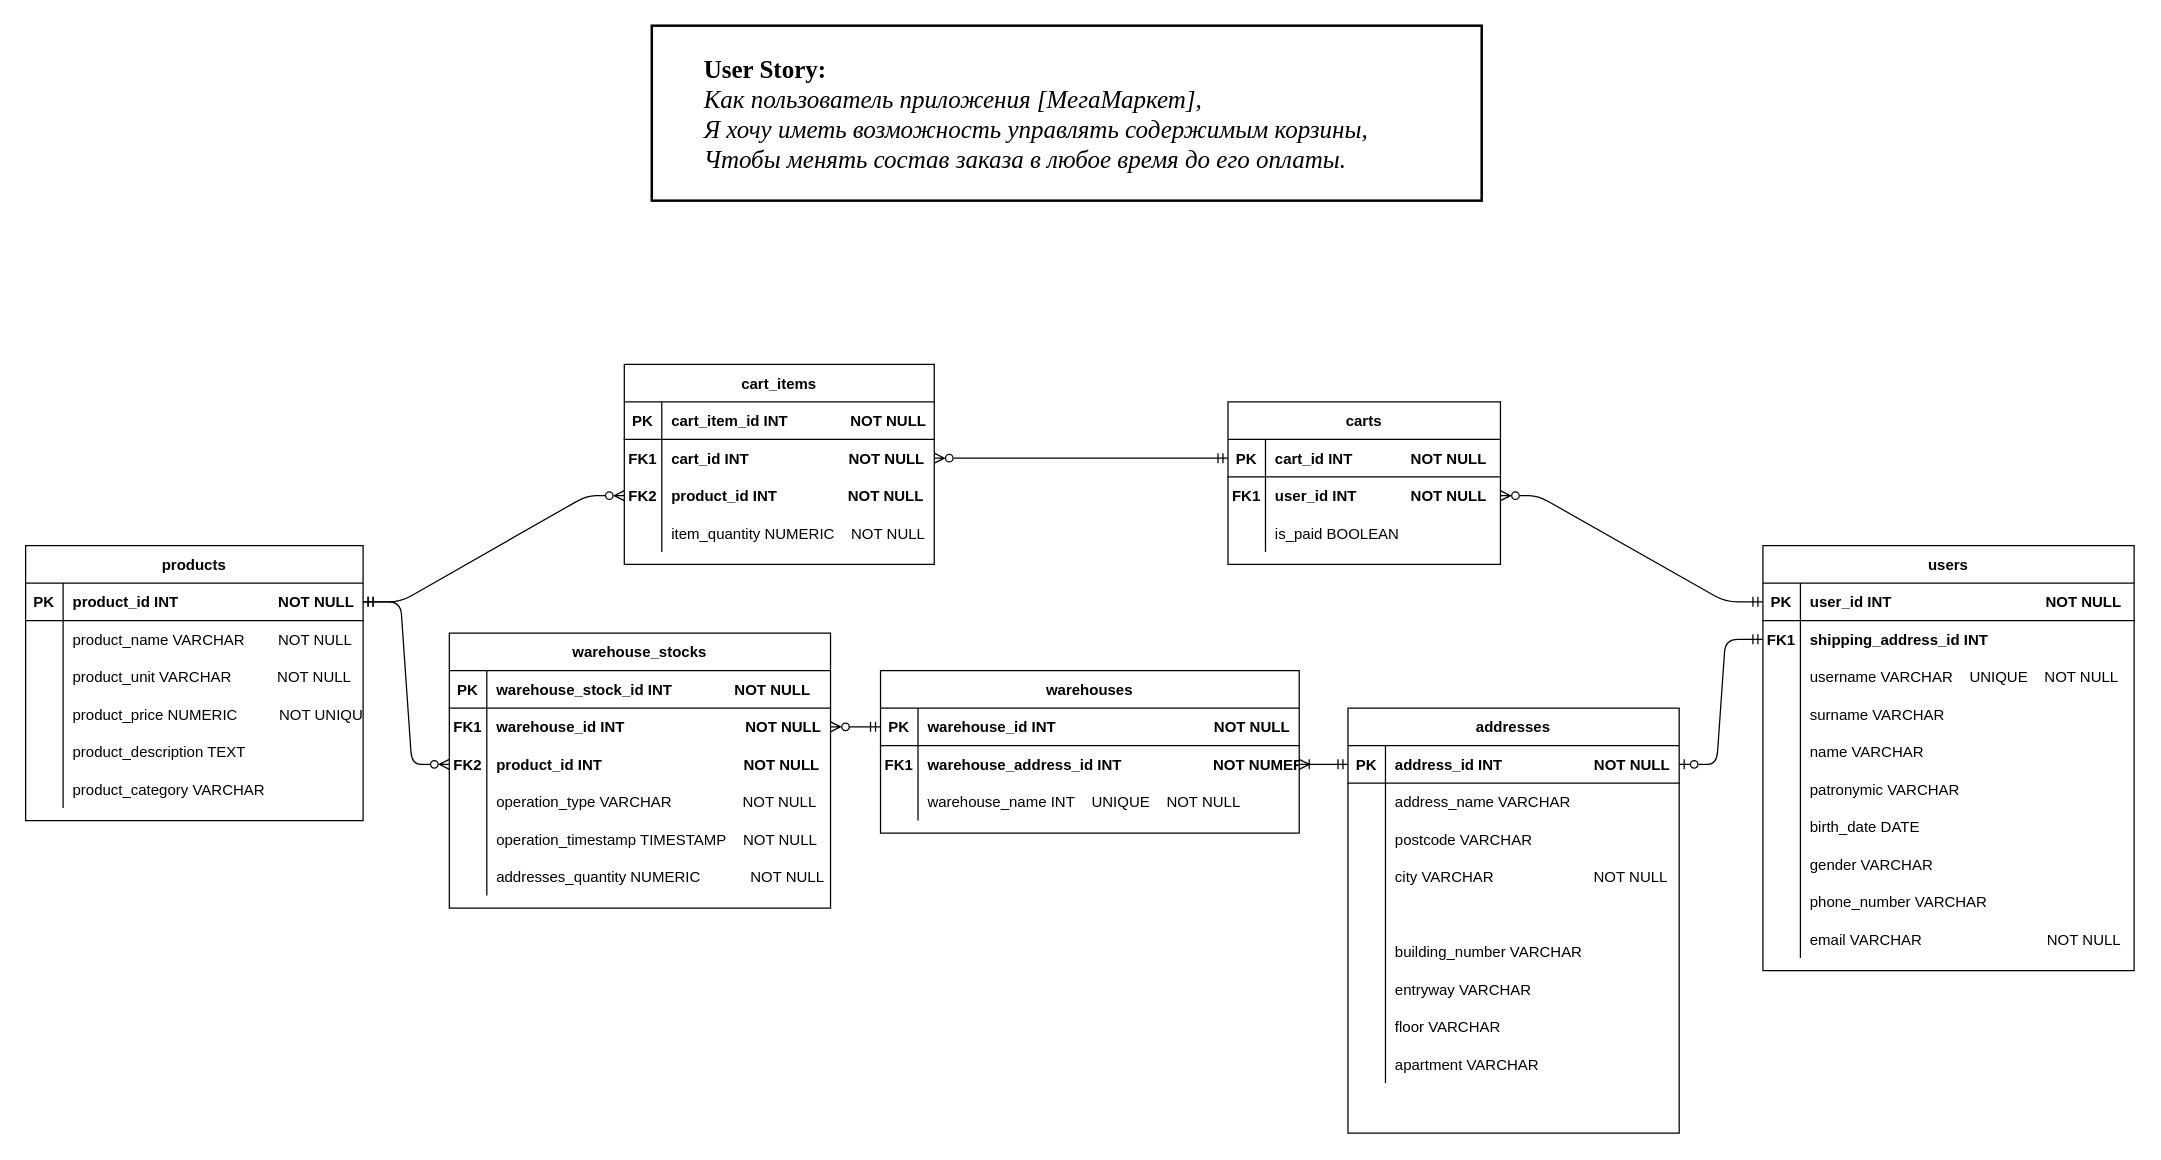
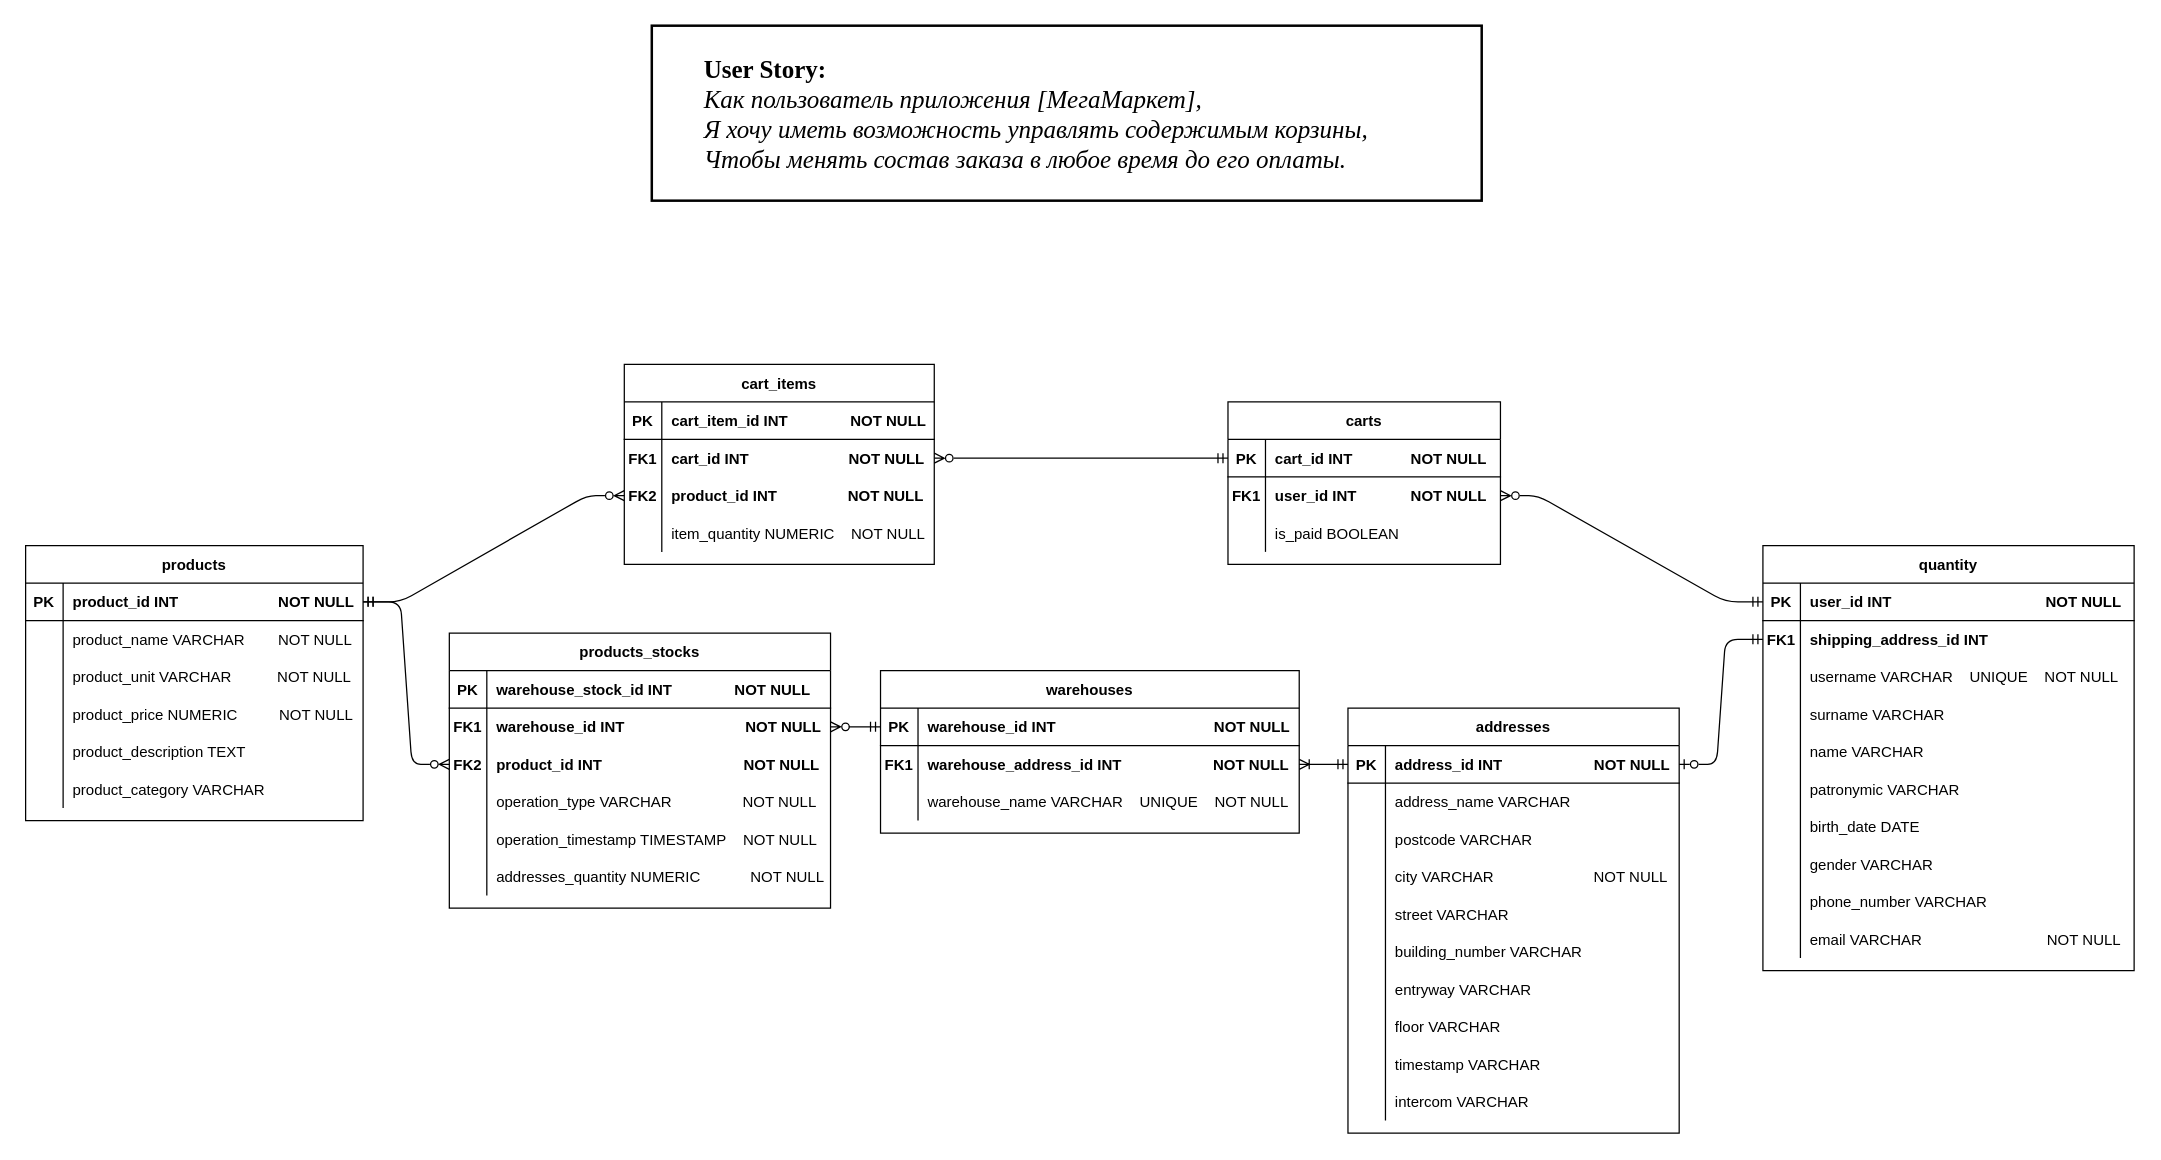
- <mxCell id="22" value="users" style="shape=table;startSize=30;container=1;collapsible=1;childLayout=tableLayout;fixedRows=1;rowLines=0;fontStyle=1;align=center;resizeLast=1;" parent="1" vertex="1"><mxGeometry x="1410" y="436" width="297" height="340" as="geometry"><mxRectangle x="120" y="120" width="100" height="30" as="alternateBounds" /></mxGeometry></mxCell>
+ <mxCell id="22" value="quantity" style="shape=table;startSize=30;container=1;collapsible=1;childLayout=tableLayout;fixedRows=1;rowLines=0;fontStyle=1;align=center;resizeLast=1;" parent="1" vertex="1"><mxGeometry x="1410" y="436" width="297" height="340" as="geometry"><mxRectangle x="120" y="120" width="100" height="30" as="alternateBounds" /></mxGeometry></mxCell>
- <mxCell id="122" value="warehouse_stocks" style="shape=table;startSize=30;container=1;collapsible=1;childLayout=tableLayout;fixedRows=1;rowLines=0;fontStyle=1;align=center;resizeLast=1;" parent="1" vertex="1"><mxGeometry x="359" y="506" width="305" height="220" as="geometry"><mxRectangle x="120" y="120" width="100" height="30" as="alternateBounds" /></mxGeometry></mxCell>
+ <mxCell id="122" value="products_stocks" style="shape=table;startSize=30;container=1;collapsible=1;childLayout=tableLayout;fixedRows=1;rowLines=0;fontStyle=1;align=center;resizeLast=1;" parent="1" vertex="1"><mxGeometry x="359" y="506" width="305" height="220" as="geometry"><mxRectangle x="120" y="120" width="100" height="30" as="alternateBounds" /></mxGeometry></mxCell>
- <mxCell id="15" value="product_price NUMERIC          NOT UNIQUE" style="shape=partialRectangle;overflow=hidden;connectable=0;fillColor=none;top=0;left=0;bottom=0;right=0;align=left;spacingLeft=6;" parent="13" vertex="1"><mxGeometry x="30" width="240" height="30" as="geometry"><mxRectangle width="240" height="30" as="alternateBounds" /></mxGeometry></mxCell>
+ <mxCell id="15" value="product_price NUMERIC          NOT NULL" style="shape=partialRectangle;overflow=hidden;connectable=0;fillColor=none;top=0;left=0;bottom=0;right=0;align=left;spacingLeft=6;" parent="13" vertex="1"><mxGeometry x="30" width="240" height="30" as="geometry"><mxRectangle width="240" height="30" as="alternateBounds" /></mxGeometry></mxCell>
- <mxCell id="118" value="warehouse_address_id INT                      NOT NUMERIC" style="shape=partialRectangle;overflow=hidden;connectable=0;fillColor=none;top=0;left=0;bottom=0;right=0;align=left;spacingLeft=6;fontStyle=1" parent="116" vertex="1"><mxGeometry x="30" width="305" height="30" as="geometry"><mxRectangle width="305" height="30" as="alternateBounds" /></mxGeometry></mxCell>
+ <mxCell id="118" value="warehouse_address_id INT                      NOT NULL" style="shape=partialRectangle;overflow=hidden;connectable=0;fillColor=none;top=0;left=0;bottom=0;right=0;align=left;spacingLeft=6;fontStyle=1" parent="116" vertex="1"><mxGeometry x="30" width="305" height="30" as="geometry"><mxRectangle width="305" height="30" as="alternateBounds" /></mxGeometry></mxCell>
- <mxCell id="121" value="warehouse_name INT    UNIQUE    NOT NULL" style="shape=partialRectangle;overflow=hidden;connectable=0;fillColor=none;top=0;left=0;bottom=0;right=0;align=left;spacingLeft=6;fontStyle=0" parent="119" vertex="1"><mxGeometry x="30" width="305" height="30" as="geometry"><mxRectangle width="305" height="30" as="alternateBounds" /></mxGeometry></mxCell>
+ <mxCell id="121" value="warehouse_name VARCHAR    UNIQUE    NOT NULL" style="shape=partialRectangle;overflow=hidden;connectable=0;fillColor=none;top=0;left=0;bottom=0;right=0;align=left;spacingLeft=6;fontStyle=0" parent="119" vertex="1"><mxGeometry x="30" width="305" height="30" as="geometry"><mxRectangle width="305" height="30" as="alternateBounds" /></mxGeometry></mxCell>
+ <mxCell id="68" value="street VARCHAR" style="shape=partialRectangle;overflow=hidden;connectable=0;fillColor=none;top=0;left=0;bottom=0;right=0;align=left;spacingLeft=6;" parent="66" vertex="1"><mxGeometry x="30" width="235" height="30" as="geometry"><mxRectangle width="235" height="30" as="alternateBounds" /></mxGeometry></mxCell>
- <mxCell id="80" value="apartment VARCHAR" style="shape=partialRectangle;overflow=hidden;connectable=0;fillColor=none;top=0;left=0;bottom=0;right=0;align=left;spacingLeft=6;" parent="78" vertex="1"><mxGeometry x="30" width="235" height="30" as="geometry"><mxRectangle width="235" height="30" as="alternateBounds" /></mxGeometry></mxCell>
+ <mxCell id="80" value="timestamp VARCHAR" style="shape=partialRectangle;overflow=hidden;connectable=0;fillColor=none;top=0;left=0;bottom=0;right=0;align=left;spacingLeft=6;" parent="78" vertex="1"><mxGeometry x="30" width="235" height="30" as="geometry"><mxRectangle width="235" height="30" as="alternateBounds" /></mxGeometry></mxCell>
+ <mxCell id="83" value="intercom VARCHAR" style="shape=partialRectangle;overflow=hidden;connectable=0;fillColor=none;top=0;left=0;bottom=0;right=0;align=left;spacingLeft=6;" parent="81" vertex="1"><mxGeometry x="30" width="235" height="30" as="geometry"><mxRectangle width="235" height="30" as="alternateBounds" /></mxGeometry></mxCell>
